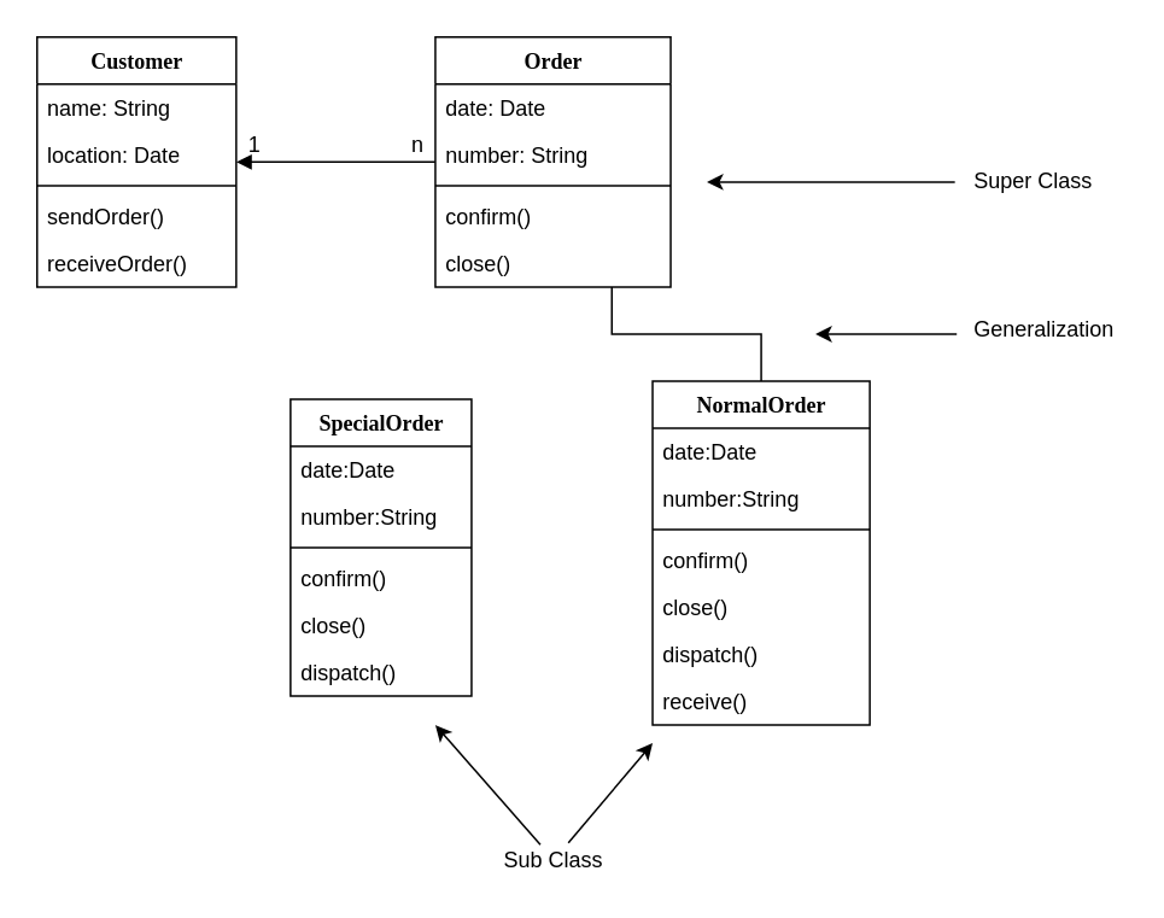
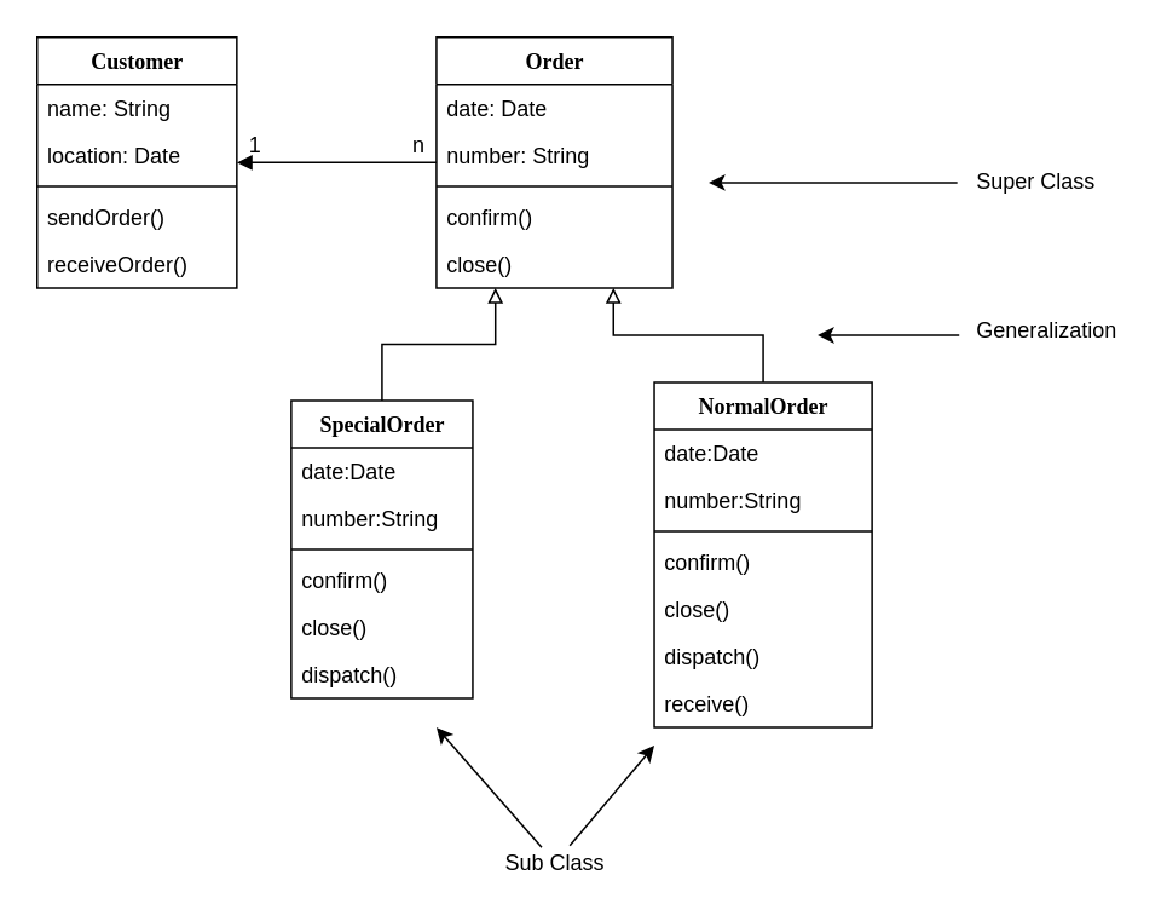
- <mxCell id="2" style="edgeStyle=orthogonalEdgeStyle;rounded=0;orthogonalLoop=1;jettySize=auto;html=1;exitX=0.5;exitY=0;exitDx=0;exitDy=0;entryX=0.75;entryY=1;entryDx=0;entryDy=0;startArrow=none;startFill=0;endArrow=none;endFill=0;strokeWidth=1;strokeColor=#000000;" edge="1" parent="1" source="19" target="5"><mxGeometry relative="1" as="geometry" /></mxCell>
+ <mxCell id="2" style="edgeStyle=orthogonalEdgeStyle;rounded=0;orthogonalLoop=1;jettySize=auto;html=1;exitX=0.5;exitY=0;exitDx=0;exitDy=0;entryX=0.75;entryY=1;entryDx=0;entryDy=0;startArrow=none;startFill=0;endArrow=block;endFill=0;strokeWidth=1;strokeColor=#000000;" edge="1" parent="1" source="19" target="5"><mxGeometry relative="1" as="geometry" /></mxCell>
+ <mxCell id="3" style="edgeStyle=orthogonalEdgeStyle;rounded=0;orthogonalLoop=1;jettySize=auto;html=1;entryX=0.25;entryY=1;entryDx=0;entryDy=0;exitX=0.5;exitY=0;exitDx=0;exitDy=0;endArrow=block;endFill=0;" edge="1" parent="1" source="27" target="5"><mxGeometry relative="1" as="geometry" /></mxCell>
